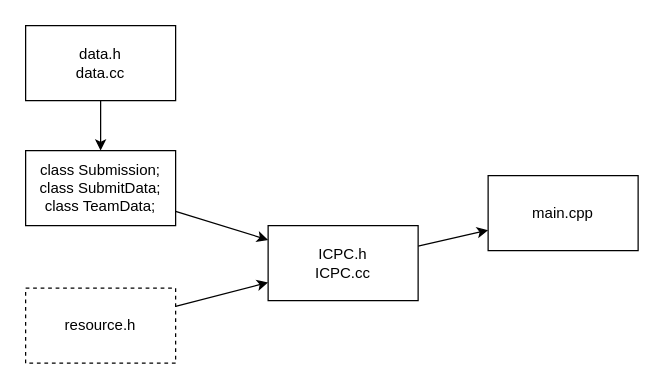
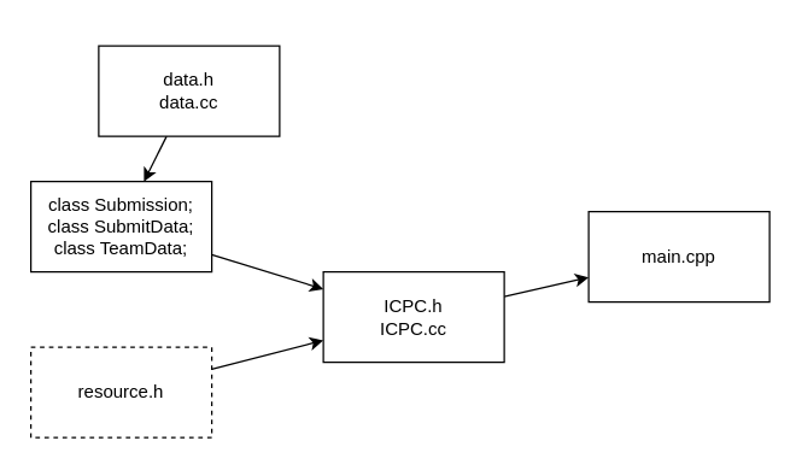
- <mxCell id="5" value="data.h&lt;br&gt;data.cc" style="whiteSpace=wrap;html=1;" vertex="1" parent="1"><mxGeometry x="20" y="20" width="120" height="60" as="geometry" /></mxCell>
+ <mxCell id="5" value="data.h&lt;br&gt;data.cc" style="whiteSpace=wrap;html=1;" vertex="1" parent="1"><mxGeometry x="65" y="30" width="120" height="60" as="geometry" /></mxCell>
